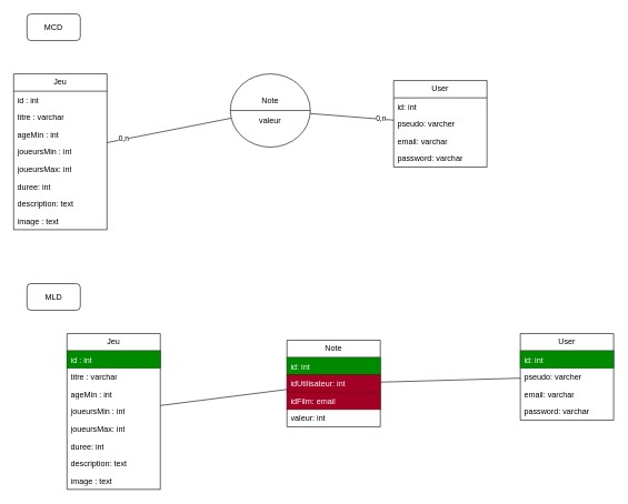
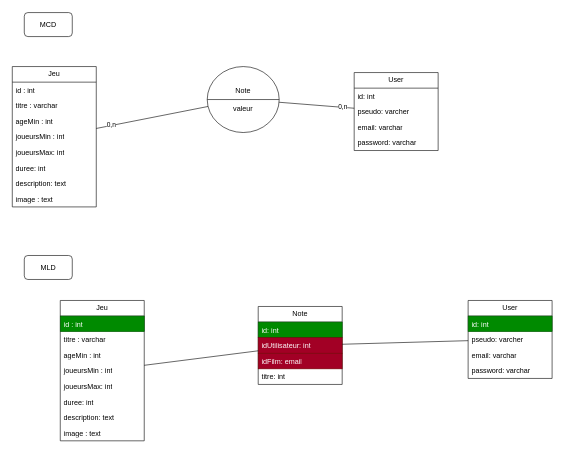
- <mxCell id="41" value="valeur: int" style="text;align=left;verticalAlign=top;spacingLeft=4;spacingRight=4;overflow=hidden;rotatable=0;points=[[0,0.5],[1,0.5]];portConstraint=eastwest;whiteSpace=wrap;html=1;" vertex="1" parent="37"><mxGeometry y="104" width="140" height="26" as="geometry" /></mxCell>
+ <mxCell id="41" value="titre: int" style="text;align=left;verticalAlign=top;spacingLeft=4;spacingRight=4;overflow=hidden;rotatable=0;points=[[0,0.5],[1,0.5]];portConstraint=eastwest;whiteSpace=wrap;html=1;" vertex="1" parent="37"><mxGeometry y="104" width="140" height="26" as="geometry" /></mxCell>
